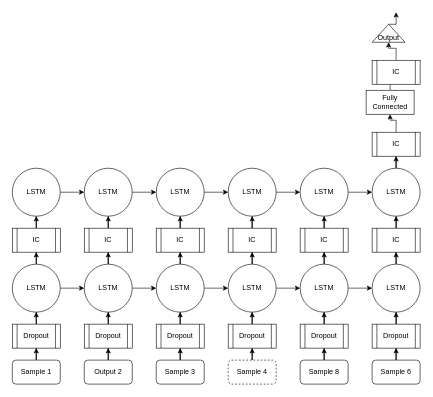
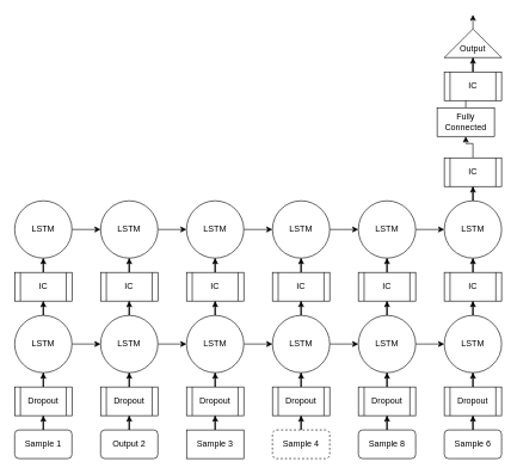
- <mxCell id="68" value="&lt;br&gt;Output" style="triangle;whiteSpace=wrap;html=1;direction=north;" vertex="1" parent="1"><mxGeometry x="620" y="40" width="55" height="30" as="geometry" /></mxCell>
+ <mxCell id="68" value="&lt;br&gt;Output" style="triangle;whiteSpace=wrap;html=1;direction=north;" vertex="1" parent="1"><mxGeometry x="620" y="40" width="80" height="40" as="geometry" /></mxCell>
- <mxCell id="25" value="Sample 3" style="rounded=1;whiteSpace=wrap;html=1;" vertex="1" parent="1"><mxGeometry x="260" y="600" width="80" height="40" as="geometry" /></mxCell>
+ <mxCell id="25" value="Sample 3" style="whiteSpace=wrap;html=1;rounded=0;" vertex="1" parent="1"><mxGeometry x="260" y="600" width="80" height="40" as="geometry" /></mxCell>
